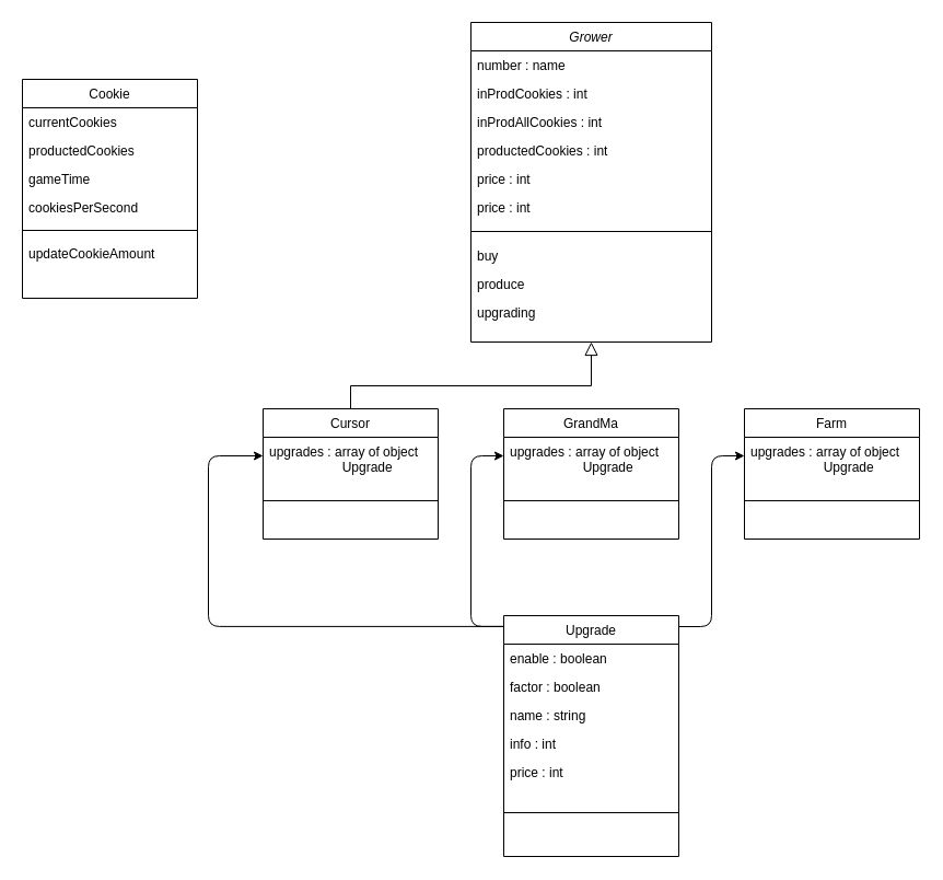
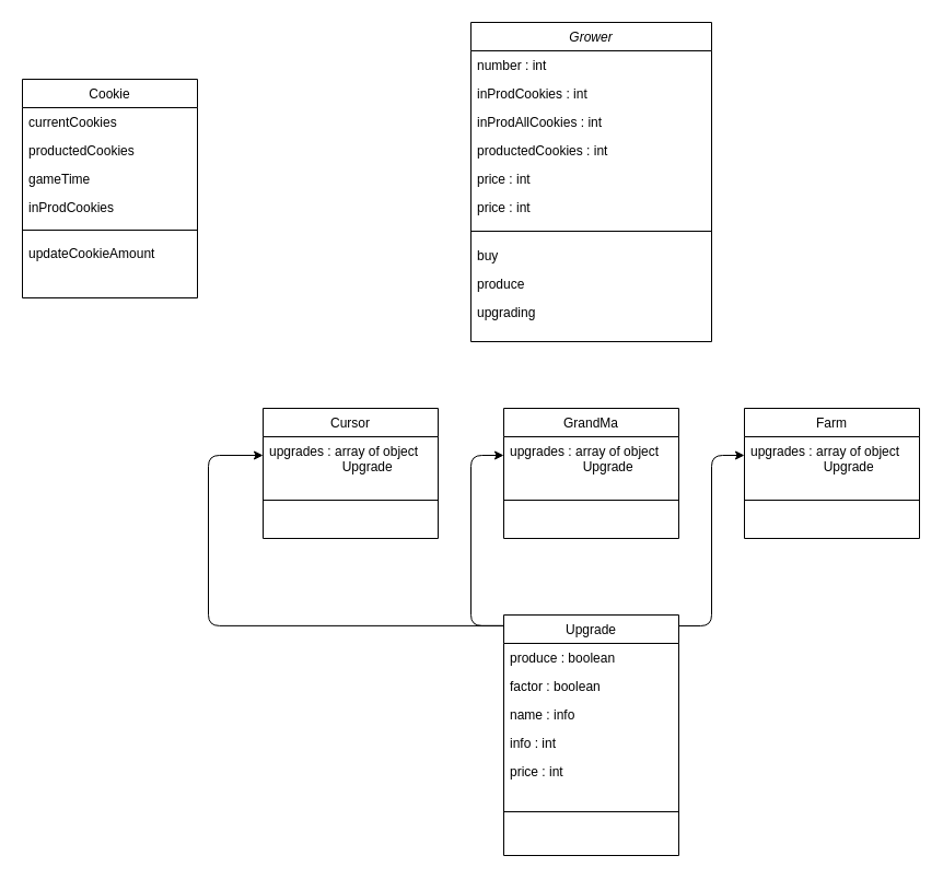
- <mxCell id="17" value="number : name" style="text;align=left;verticalAlign=top;spacingLeft=4;spacingRight=4;overflow=hidden;rotatable=0;points=[[0,0.5],[1,0.5]];portConstraint=eastwest;" parent="16" vertex="1"><mxGeometry y="26" width="220" height="26" as="geometry" /></mxCell>
+ <mxCell id="17" value="number : int" style="text;align=left;verticalAlign=top;spacingLeft=4;spacingRight=4;overflow=hidden;rotatable=0;points=[[0,0.5],[1,0.5]];portConstraint=eastwest;" parent="16" vertex="1"><mxGeometry y="26" width="220" height="26" as="geometry" /></mxCell>
- <mxCell id="6" value="cookiesPerSecond" style="text;align=left;verticalAlign=top;spacingLeft=4;spacingRight=4;overflow=hidden;rotatable=0;points=[[0,0.5],[1,0.5]];portConstraint=eastwest;rounded=0;shadow=0;html=0;" parent="2" vertex="1"><mxGeometry y="104" width="160" height="26" as="geometry" /></mxCell>
+ <mxCell id="6" value="inProdCookies" style="text;align=left;verticalAlign=top;spacingLeft=4;spacingRight=4;overflow=hidden;rotatable=0;points=[[0,0.5],[1,0.5]];portConstraint=eastwest;rounded=0;shadow=0;html=0;" parent="2" vertex="1"><mxGeometry y="104" width="160" height="26" as="geometry" /></mxCell>
- <mxCell id="12" value="" style="endArrow=block;endSize=10;endFill=0;shadow=0;strokeWidth=1;rounded=0;edgeStyle=elbowEdgeStyle;elbow=vertical;entryX=0.5;entryY=1;entryDx=0;entryDy=0;exitX=0.5;exitY=0;exitDx=0;exitDy=0;" parent="1" source="9" target="16" edge="1"><mxGeometry width="160" relative="1" as="geometry"><mxPoint x="380" y="392" as="sourcePoint" /><mxPoint x="0" y="175" as="targetPoint" /><Array as="points"><mxPoint x="420" y="352" /><mxPoint x="460" y="322" /></Array></mxGeometry></mxCell>
- <mxCell id="34" value="enable : boolean" style="text;align=left;verticalAlign=top;spacingLeft=4;spacingRight=4;overflow=hidden;rotatable=0;points=[[0,0.5],[1,0.5]];portConstraint=eastwest;rounded=0;shadow=0;html=0;" parent="33" vertex="1"><mxGeometry y="26" width="160" height="26" as="geometry" /></mxCell>
+ <mxCell id="34" value="produce : boolean" style="text;align=left;verticalAlign=top;spacingLeft=4;spacingRight=4;overflow=hidden;rotatable=0;points=[[0,0.5],[1,0.5]];portConstraint=eastwest;rounded=0;shadow=0;html=0;" parent="33" vertex="1"><mxGeometry y="26" width="160" height="26" as="geometry" /></mxCell>
- <mxCell id="36" value="name : string" style="text;align=left;verticalAlign=top;spacingLeft=4;spacingRight=4;overflow=hidden;rotatable=0;points=[[0,0.5],[1,0.5]];portConstraint=eastwest;rounded=0;shadow=0;html=0;" parent="33" vertex="1"><mxGeometry y="78" width="160" height="26" as="geometry" /></mxCell>
+ <mxCell id="36" value="name : info" style="text;align=left;verticalAlign=top;spacingLeft=4;spacingRight=4;overflow=hidden;rotatable=0;points=[[0,0.5],[1,0.5]];portConstraint=eastwest;rounded=0;shadow=0;html=0;" parent="33" vertex="1"><mxGeometry y="78" width="160" height="26" as="geometry" /></mxCell>
